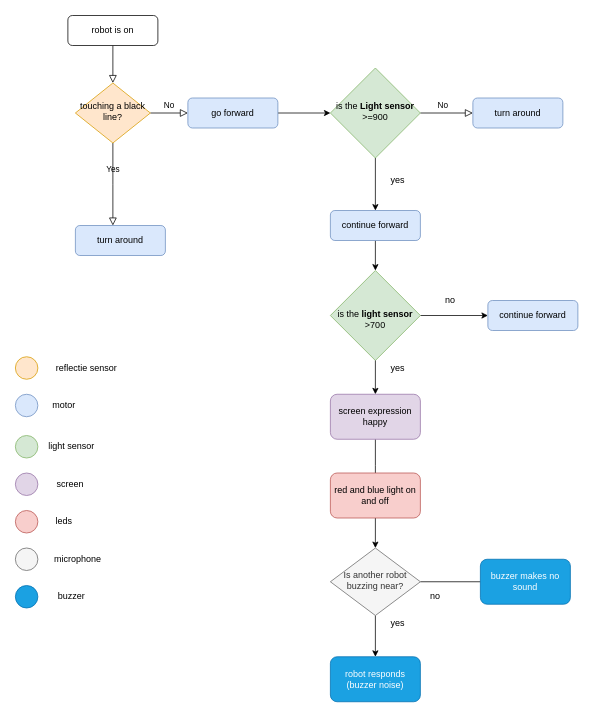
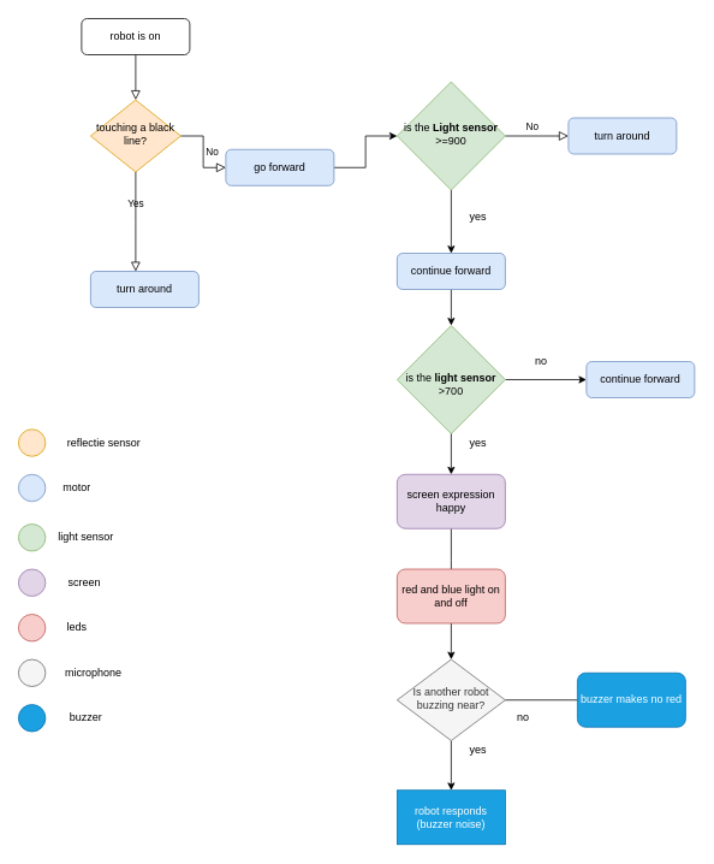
- <mxCell id="8" value="go forward" style="rounded=1;whiteSpace=wrap;html=1;fontSize=12;glass=0;strokeWidth=1;shadow=0;fillColor=#dae8fc;strokeColor=#6c8ebf;" parent="1" vertex="1"><mxGeometry x="250" y="130" width="120" height="40" as="geometry" /></mxCell>
+ <mxCell id="8" value="go forward" style="rounded=1;whiteSpace=wrap;html=1;fontSize=12;glass=0;strokeWidth=1;shadow=0;fillColor=#dae8fc;strokeColor=#6c8ebf;" parent="1" vertex="1"><mxGeometry x="250" y="165" width="120" height="40" as="geometry" /></mxCell>
- <mxCell id="29" value="buzzer makes no sound" style="whiteSpace=wrap;html=1;rounded=1;shadow=0;strokeWidth=1;glass=0;fillColor=#1ba1e2;strokeColor=#006EAF;fontColor=#ffffff;" parent="1" vertex="1"><mxGeometry x="640" y="745" width="120" height="60" as="geometry" /></mxCell>
+ <mxCell id="29" value="buzzer makes no red" style="whiteSpace=wrap;html=1;rounded=1;shadow=0;strokeWidth=1;glass=0;fillColor=#1ba1e2;strokeColor=#006EAF;fontColor=#ffffff;" parent="1" vertex="1"><mxGeometry x="640" y="745" width="120" height="60" as="geometry" /></mxCell>
- <mxCell id="25" value="robot responds (buzzer noise)" style="whiteSpace=wrap;html=1;rounded=1;shadow=0;strokeWidth=1;glass=0;fillColor=#1ba1e2;strokeColor=#006EAF;fontColor=#ffffff;" parent="1" vertex="1"><mxGeometry x="440" y="875" width="120" height="60" as="geometry" /></mxCell>
+ <mxCell id="25" value="robot responds (buzzer noise)" style="whiteSpace=wrap;html=1;shadow=0;strokeWidth=1;glass=0;fillColor=#1ba1e2;strokeColor=#006EAF;fontColor=#ffffff;rounded=0;" parent="1" vertex="1"><mxGeometry x="440" y="875" width="120" height="60" as="geometry" /></mxCell>
